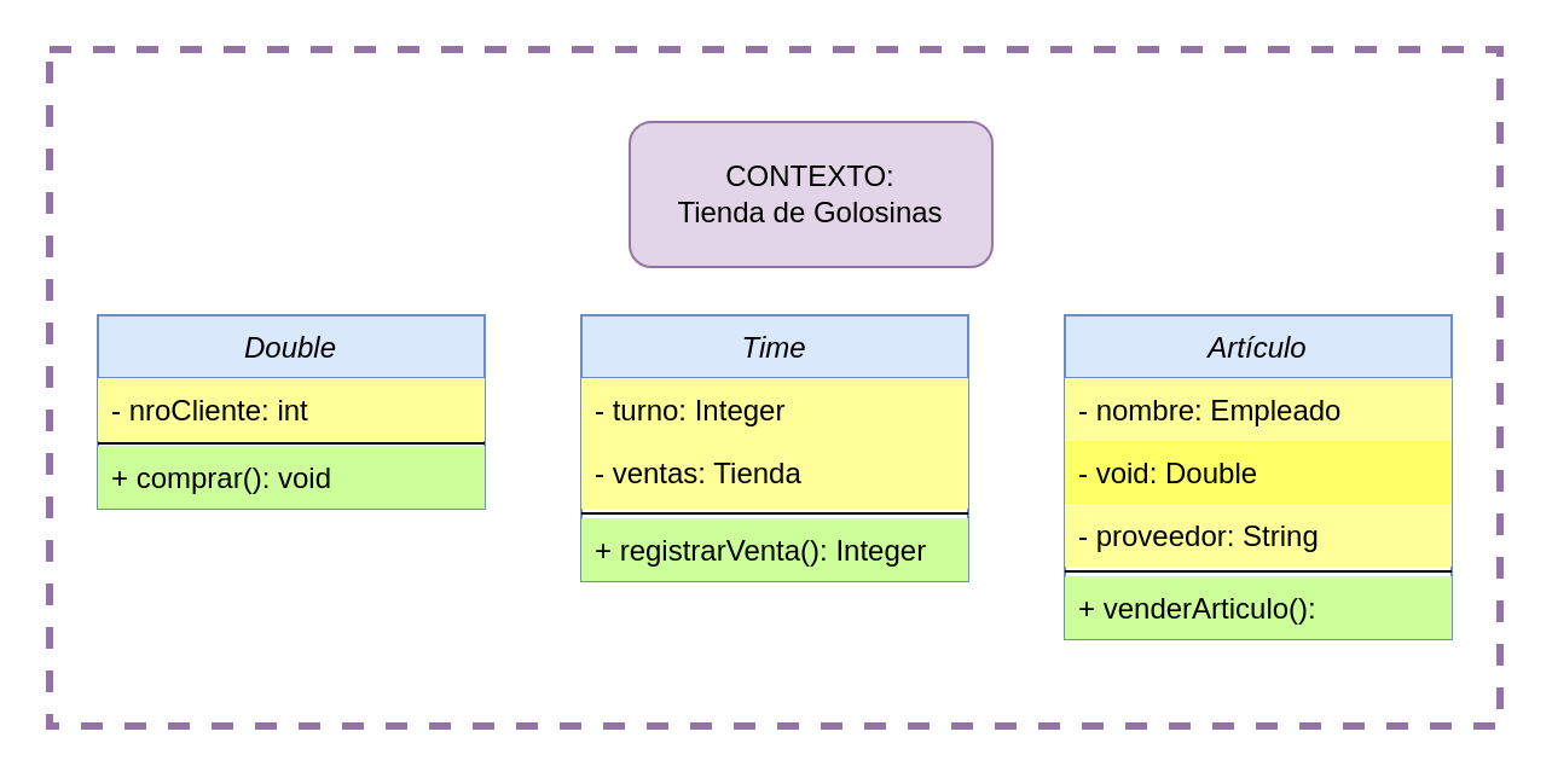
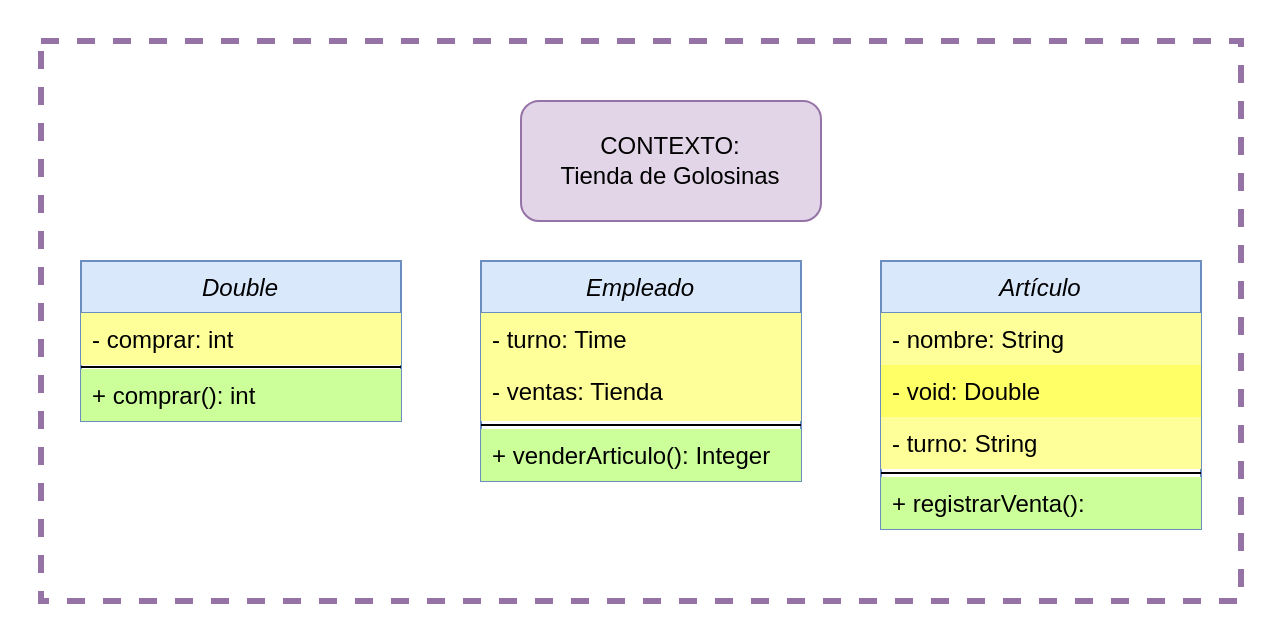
- <mxCell id="7" value="Time" style="swimlane;fontStyle=2;align=center;verticalAlign=top;childLayout=stackLayout;horizontal=1;startSize=26;horizontalStack=0;resizeParent=1;resizeLast=0;collapsible=1;marginBottom=0;rounded=0;shadow=0;strokeWidth=1;fillColor=#dae8fc;strokeColor=#6c8ebf;" vertex="1" parent="1"><mxGeometry x="240" y="130" width="160" height="110" as="geometry"><mxRectangle x="230" y="140" width="160" height="26" as="alternateBounds" /></mxGeometry></mxCell>
+ <mxCell id="7" value="Empleado" style="swimlane;fontStyle=2;align=center;verticalAlign=top;childLayout=stackLayout;horizontal=1;startSize=26;horizontalStack=0;resizeParent=1;resizeLast=0;collapsible=1;marginBottom=0;rounded=0;shadow=0;strokeWidth=1;fillColor=#dae8fc;strokeColor=#6c8ebf;" vertex="1" parent="1"><mxGeometry x="240" y="130" width="160" height="110" as="geometry"><mxRectangle x="230" y="140" width="160" height="26" as="alternateBounds" /></mxGeometry></mxCell>
- <mxCell id="3" value="- nroCliente: int" style="text;align=left;verticalAlign=top;spacingLeft=4;spacingRight=4;overflow=hidden;rotatable=0;points=[[0,0.5],[1,0.5]];portConstraint=eastwest;fillColor=#FFFF99;" parent="2" vertex="1"><mxGeometry y="26" width="160" height="26" as="geometry" /></mxCell>
+ <mxCell id="3" value="- comprar: int" style="text;align=left;verticalAlign=top;spacingLeft=4;spacingRight=4;overflow=hidden;rotatable=0;points=[[0,0.5],[1,0.5]];portConstraint=eastwest;fillColor=#FFFF99;" parent="2" vertex="1"><mxGeometry y="26" width="160" height="26" as="geometry" /></mxCell>
- <mxCell id="8" value="- turno: Integer" style="text;align=left;verticalAlign=top;spacingLeft=4;spacingRight=4;overflow=hidden;rotatable=0;points=[[0,0.5],[1,0.5]];portConstraint=eastwest;fillColor=#FFFF99;" vertex="1" parent="7"><mxGeometry y="26" width="160" height="26" as="geometry" /></mxCell>
+ <mxCell id="8" value="- turno: Time" style="text;align=left;verticalAlign=top;spacingLeft=4;spacingRight=4;overflow=hidden;rotatable=0;points=[[0,0.5],[1,0.5]];portConstraint=eastwest;fillColor=#FFFF99;" vertex="1" parent="7"><mxGeometry y="26" width="160" height="26" as="geometry" /></mxCell>
- <mxCell id="13" value="- nombre: Empleado" style="text;align=left;verticalAlign=top;spacingLeft=4;spacingRight=4;overflow=hidden;rotatable=0;points=[[0,0.5],[1,0.5]];portConstraint=eastwest;fillColor=#FFFF99;" vertex="1" parent="12"><mxGeometry y="26" width="160" height="26" as="geometry" /></mxCell>
+ <mxCell id="13" value="- nombre: String" style="text;align=left;verticalAlign=top;spacingLeft=4;spacingRight=4;overflow=hidden;rotatable=0;points=[[0,0.5],[1,0.5]];portConstraint=eastwest;fillColor=#FFFF99;" vertex="1" parent="12"><mxGeometry y="26" width="160" height="26" as="geometry" /></mxCell>
- <mxCell id="5" value="+ comprar(): void" style="text;align=left;verticalAlign=top;spacingLeft=4;spacingRight=4;overflow=hidden;rotatable=0;points=[[0,0.5],[1,0.5]];portConstraint=eastwest;fillColor=#CCFF99;" parent="2" vertex="1"><mxGeometry y="54" width="160" height="26" as="geometry" /></mxCell>
+ <mxCell id="5" value="+ comprar(): int" style="text;align=left;verticalAlign=top;spacingLeft=4;spacingRight=4;overflow=hidden;rotatable=0;points=[[0,0.5],[1,0.5]];portConstraint=eastwest;fillColor=#CCFF99;" parent="2" vertex="1"><mxGeometry y="54" width="160" height="26" as="geometry" /></mxCell>
- <mxCell id="15" value="- proveedor: String" style="text;align=left;verticalAlign=top;spacingLeft=4;spacingRight=4;overflow=hidden;rotatable=0;points=[[0,0.5],[1,0.5]];portConstraint=eastwest;rounded=0;shadow=0;html=0;fillColor=#FFFF99;" vertex="1" parent="12"><mxGeometry y="78" width="160" height="26" as="geometry" /></mxCell>
+ <mxCell id="15" value="- turno: String" style="text;align=left;verticalAlign=top;spacingLeft=4;spacingRight=4;overflow=hidden;rotatable=0;points=[[0,0.5],[1,0.5]];portConstraint=eastwest;rounded=0;shadow=0;html=0;fillColor=#FFFF99;" vertex="1" parent="12"><mxGeometry y="78" width="160" height="26" as="geometry" /></mxCell>
- <mxCell id="11" value="+ registrarVenta(): Integer" style="text;align=left;verticalAlign=top;spacingLeft=4;spacingRight=4;overflow=hidden;rotatable=0;points=[[0,0.5],[1,0.5]];portConstraint=eastwest;fillColor=#CCFF99;" vertex="1" parent="7"><mxGeometry y="84" width="160" height="26" as="geometry" /></mxCell>
+ <mxCell id="11" value="+ venderArticulo(): Integer" style="text;align=left;verticalAlign=top;spacingLeft=4;spacingRight=4;overflow=hidden;rotatable=0;points=[[0,0.5],[1,0.5]];portConstraint=eastwest;fillColor=#CCFF99;" vertex="1" parent="7"><mxGeometry y="84" width="160" height="26" as="geometry" /></mxCell>
- <mxCell id="17" value="+ venderArticulo(): " style="text;align=left;verticalAlign=top;spacingLeft=4;spacingRight=4;overflow=hidden;rotatable=0;points=[[0,0.5],[1,0.5]];portConstraint=eastwest;fillColor=#CCFF99;" vertex="1" parent="12"><mxGeometry y="108" width="160" height="26" as="geometry" /></mxCell>
+ <mxCell id="17" value="+ registrarVenta(): " style="text;align=left;verticalAlign=top;spacingLeft=4;spacingRight=4;overflow=hidden;rotatable=0;points=[[0,0.5],[1,0.5]];portConstraint=eastwest;fillColor=#CCFF99;" vertex="1" parent="12"><mxGeometry y="108" width="160" height="26" as="geometry" /></mxCell>
